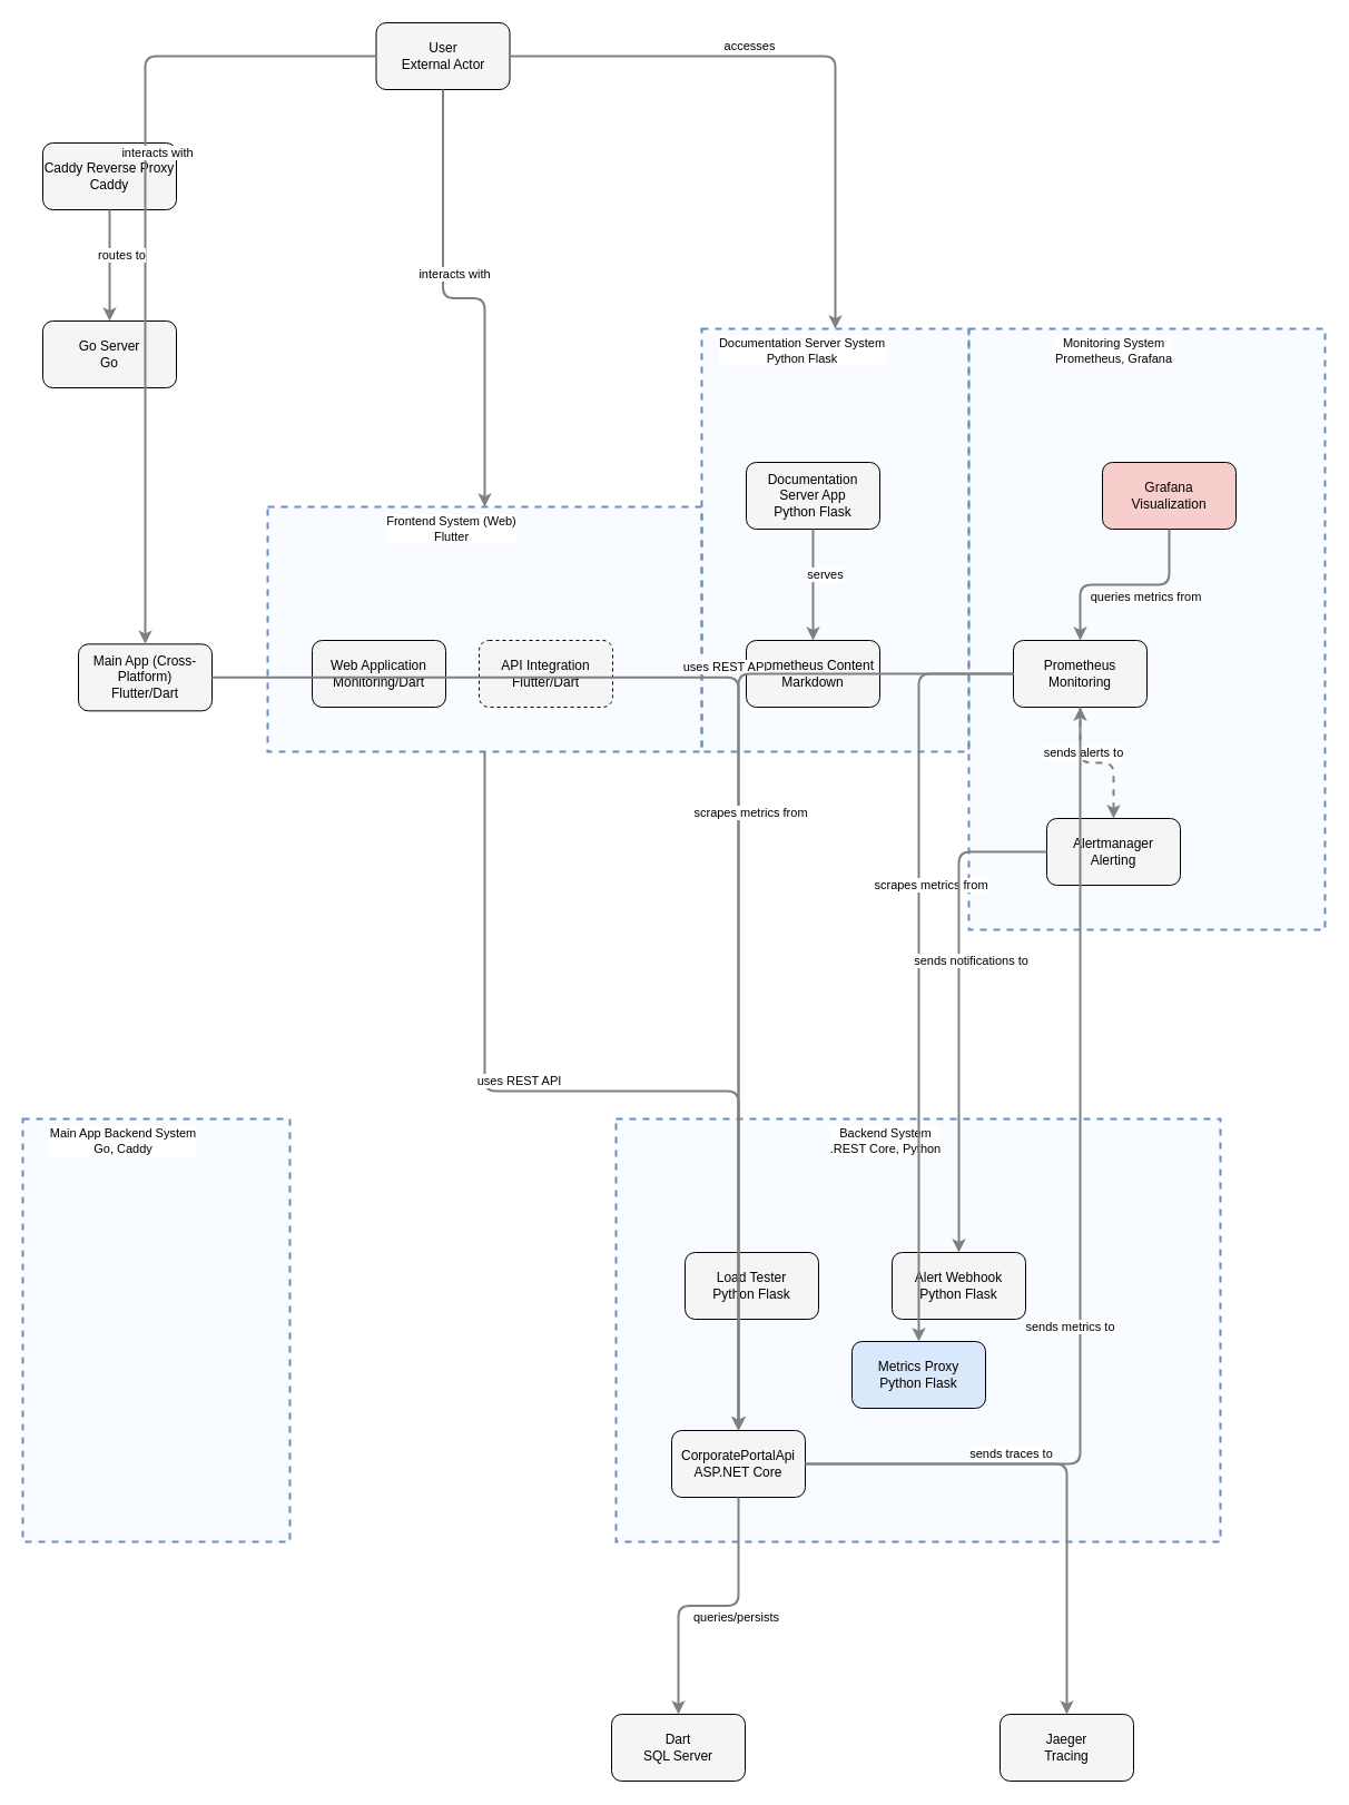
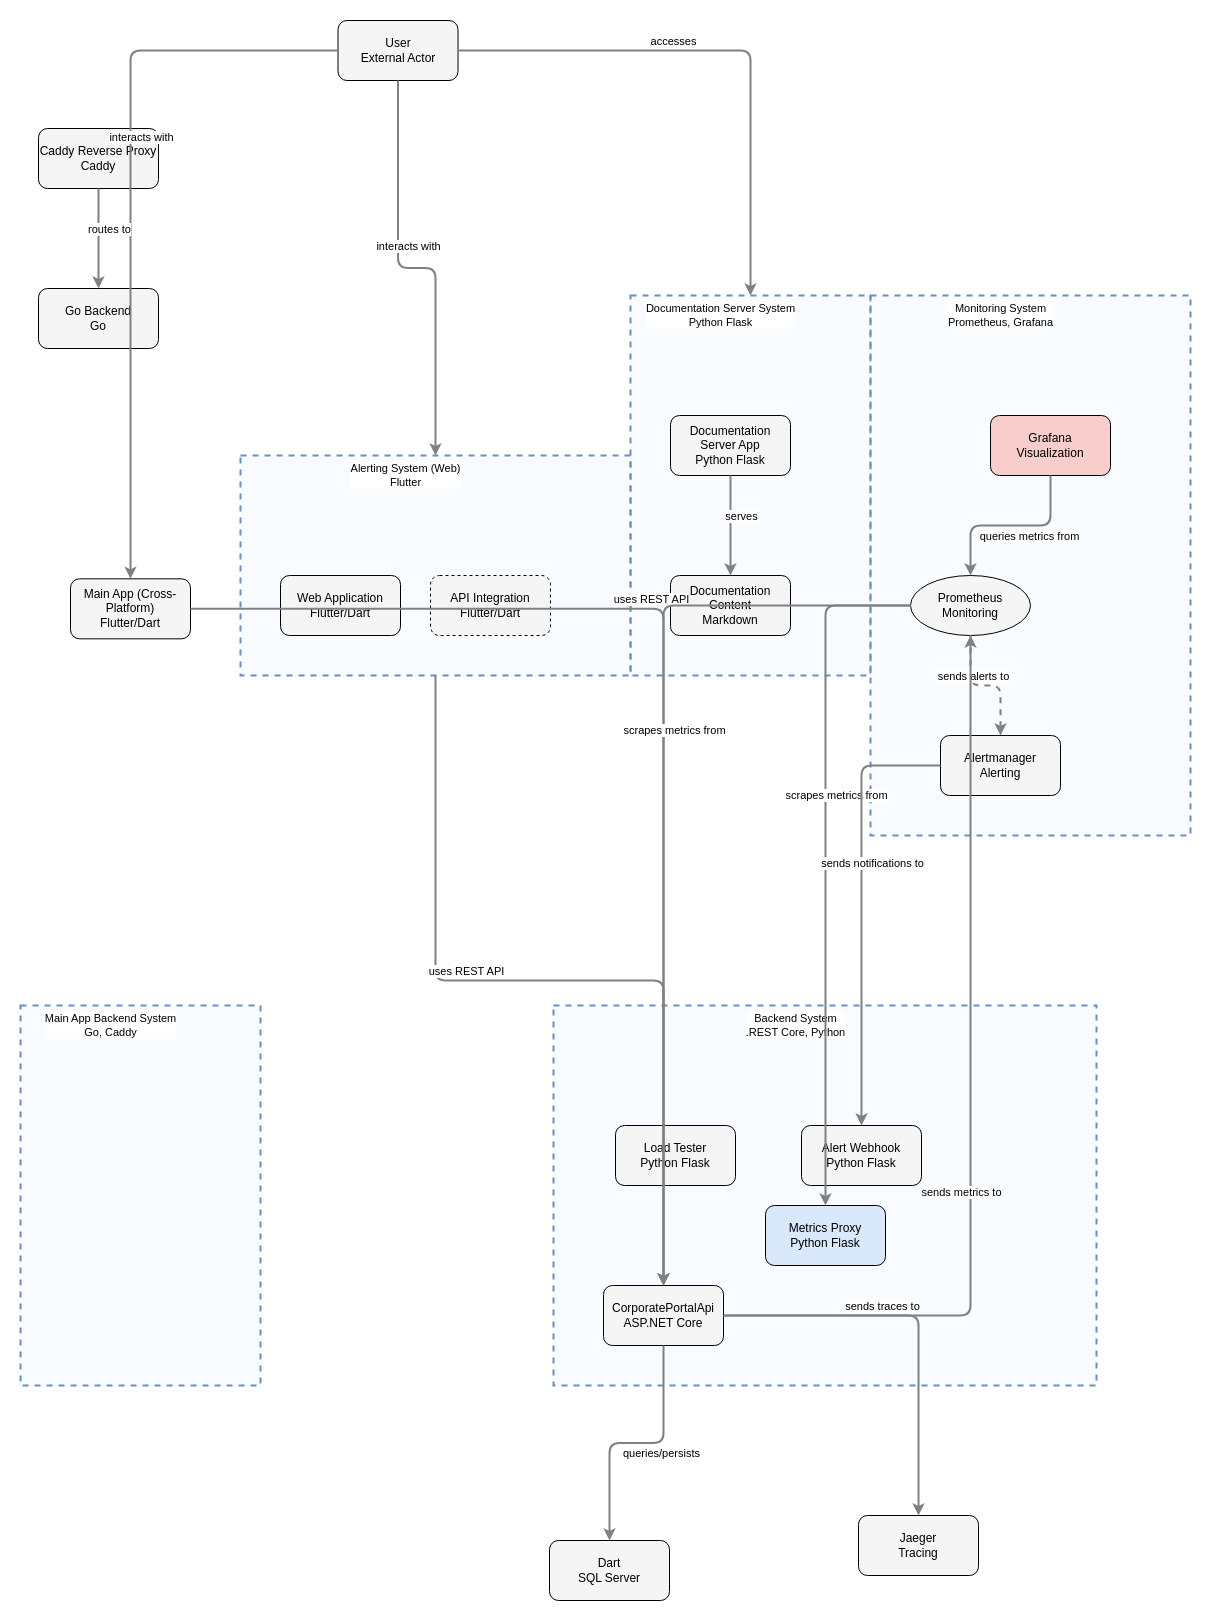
- <mxCell id="25" value="Go Server&lt;br&gt;Go" style="rounded=1;whiteSpace=wrap;html=1;fillColor=#f5f5f5" vertex="1" parent="1"><mxGeometry x="38" y="288" width="120" height="60" as="geometry" /></mxCell>
+ <mxCell id="25" value="Go Backend&lt;br&gt;Go" style="rounded=1;whiteSpace=wrap;html=1;fillColor=#f5f5f5" vertex="1" parent="1"><mxGeometry x="38" y="288" width="120" height="60" as="geometry" /></mxCell>
- <mxCell id="7" value="Frontend System (Web)&lt;br&gt;Flutter" style="edgeLabel;html=1;align=center;verticalAlign=middle;resizable=0;labelBackgroundColor=white;spacing=5" vertex="1" parent="1"><mxGeometry x="248" y="463" width="314" height="24" as="geometry" /></mxCell>
+ <mxCell id="7" value="Alerting System (Web)&lt;br&gt;Flutter" style="edgeLabel;html=1;align=center;verticalAlign=middle;resizable=0;labelBackgroundColor=white;spacing=5" vertex="1" parent="1"><mxGeometry x="248" y="463" width="314" height="24" as="geometry" /></mxCell>
- <mxCell id="20" value="Web Application&lt;br&gt;Monitoring/Dart" style="rounded=1;whiteSpace=wrap;html=1;fillColor=#f5f5f5" vertex="1" parent="6"><mxGeometry x="40" y="120" width="120" height="60" as="geometry" /></mxCell>
+ <mxCell id="20" value="Web Application&lt;br&gt;Flutter/Dart" style="rounded=1;whiteSpace=wrap;html=1;fillColor=#f5f5f5" vertex="1" parent="6"><mxGeometry x="40" y="120" width="120" height="60" as="geometry" /></mxCell>
- <mxCell id="23" value="Prometheus Content&lt;br&gt;Markdown" style="rounded=1;whiteSpace=wrap;html=1;fillColor=#f5f5f5" vertex="1" parent="4"><mxGeometry x="40" y="280" width="120" height="60" as="geometry" /></mxCell>
+ <mxCell id="23" value="Documentation Content&lt;br&gt;Markdown" style="rounded=1;whiteSpace=wrap;html=1;fillColor=#f5f5f5" vertex="1" parent="4"><mxGeometry x="40" y="280" width="120" height="60" as="geometry" /></mxCell>
- <mxCell id="17" value="Prometheus&lt;br&gt;Monitoring" style="rounded=1;whiteSpace=wrap;html=1;fillColor=#f5f5f5" vertex="1" parent="8"><mxGeometry x="40" y="280" width="120" height="60" as="geometry" /></mxCell>
+ <mxCell id="17" value="Prometheus&lt;br&gt;Monitoring" style="ellipse;whiteSpace=wrap;html=1;fillColor=#f5f5f5;" vertex="1" parent="8"><mxGeometry x="40" y="280" width="120" height="60" as="geometry" /></mxCell>
- <mxCell id="14" value="Jaeger&lt;br&gt;Tracing" style="rounded=1;whiteSpace=wrap;html=1;fillColor=#f5f5f5" vertex="1" parent="1"><mxGeometry x="898" y="1540" width="120" height="60" as="geometry" /></mxCell>
+ <mxCell id="14" value="Jaeger&lt;br&gt;Tracing" style="rounded=1;whiteSpace=wrap;html=1;fillColor=#f5f5f5" vertex="1" parent="1"><mxGeometry x="858" y="1515" width="120" height="60" as="geometry" /></mxCell>
